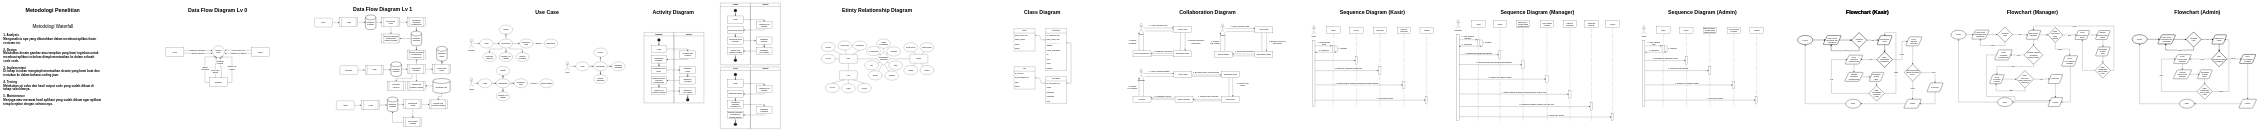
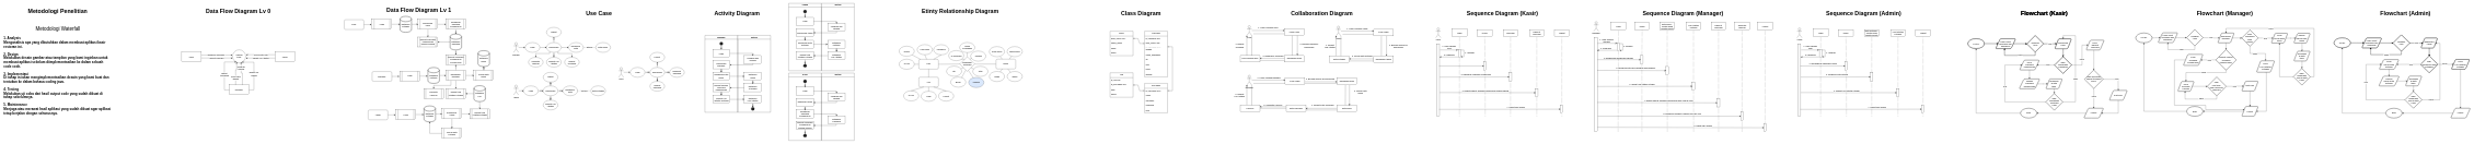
- <mxCell id="518" value="Kembal" style="ellipse;whiteSpace=wrap;html=1;" vertex="1" parent="1"><mxGeometry x="5899.5" y="472.62" width="93" height="62" as="geometry" /></mxCell>
+ <mxCell id="518" value="Kembal" style="ellipse;whiteSpace=wrap;html=1;fillColor=#dae8fc;" vertex="1" parent="1"><mxGeometry x="5899.5" y="472.62" width="93" height="62" as="geometry" /></mxCell>
- <mxCell id="488" value="&lt;div&gt;&lt;br&gt;&lt;/div&gt;Database Log" style="strokeWidth=2;html=1;shape=mxgraph.flowchart.database;whiteSpace=wrap;" vertex="1" parent="1"><mxGeometry x="2886" y="523.12" width="115" height="97.5" as="geometry" /></mxCell>
+ <mxCell id="488" value="&lt;div&gt;&lt;br&gt;&lt;/div&gt;Database Log" style="strokeWidth=2;html=1;shape=mxgraph.flowchart.database;whiteSpace=wrap;" vertex="1" parent="1"><mxGeometry x="2886" y="523.12" width="70" height="97.5" as="geometry" /></mxCell>
